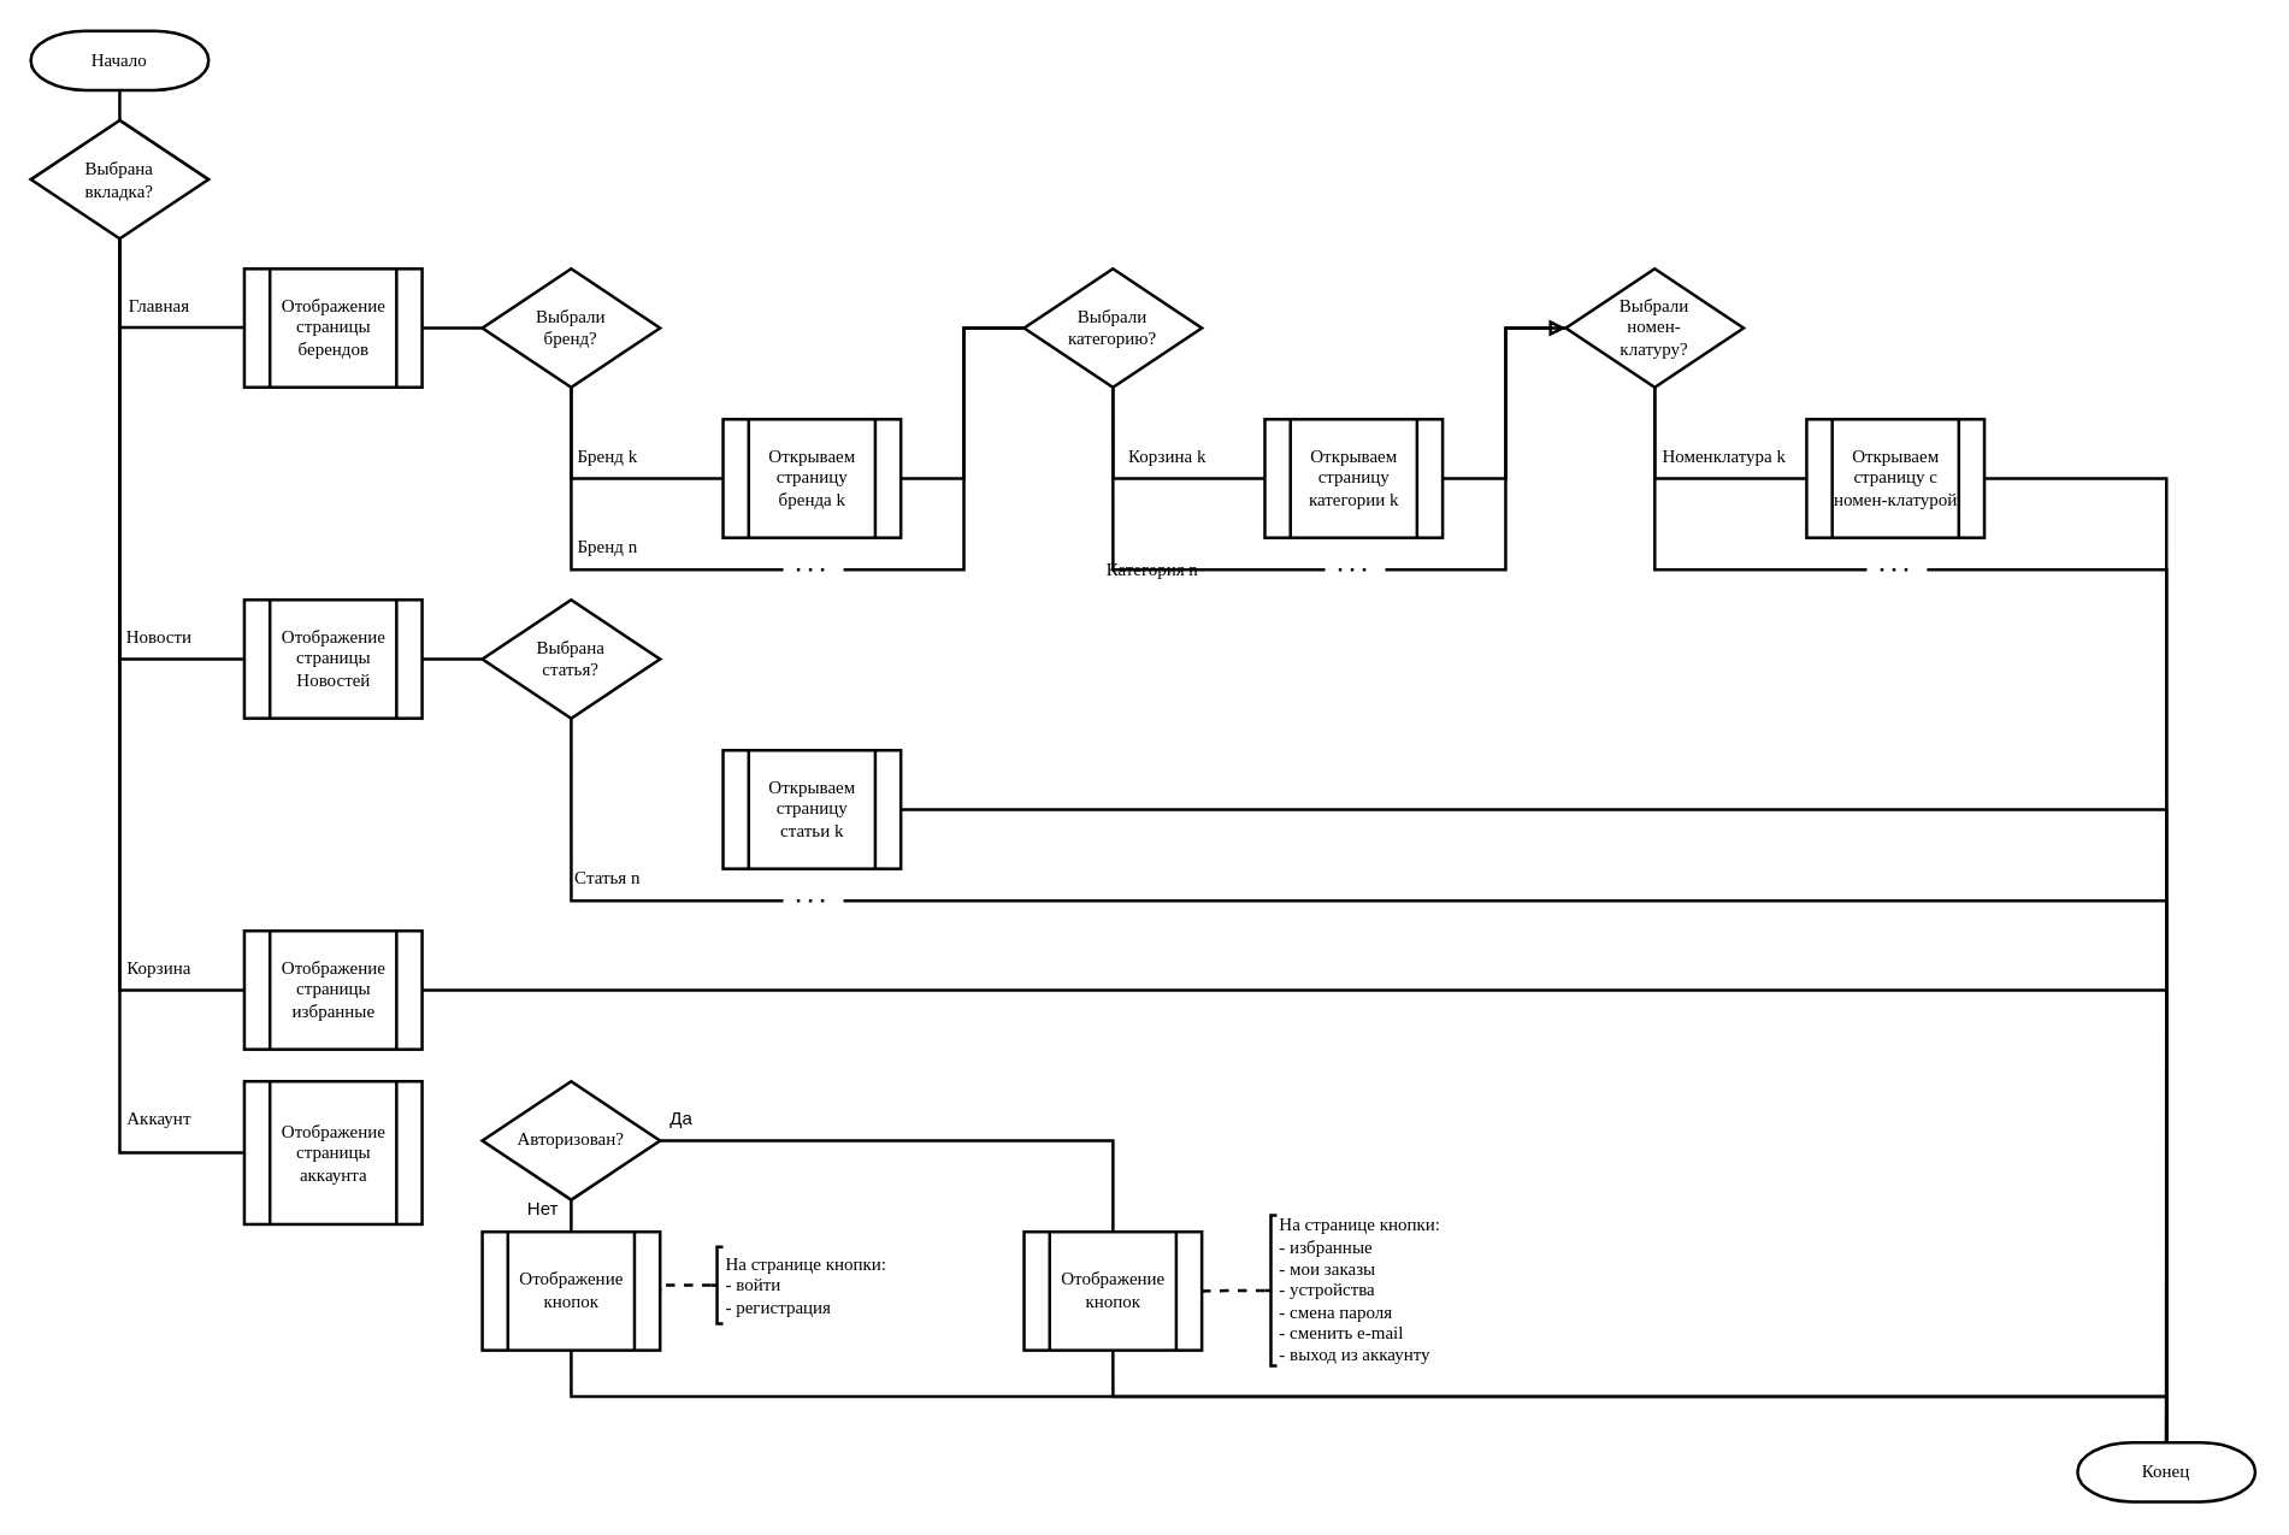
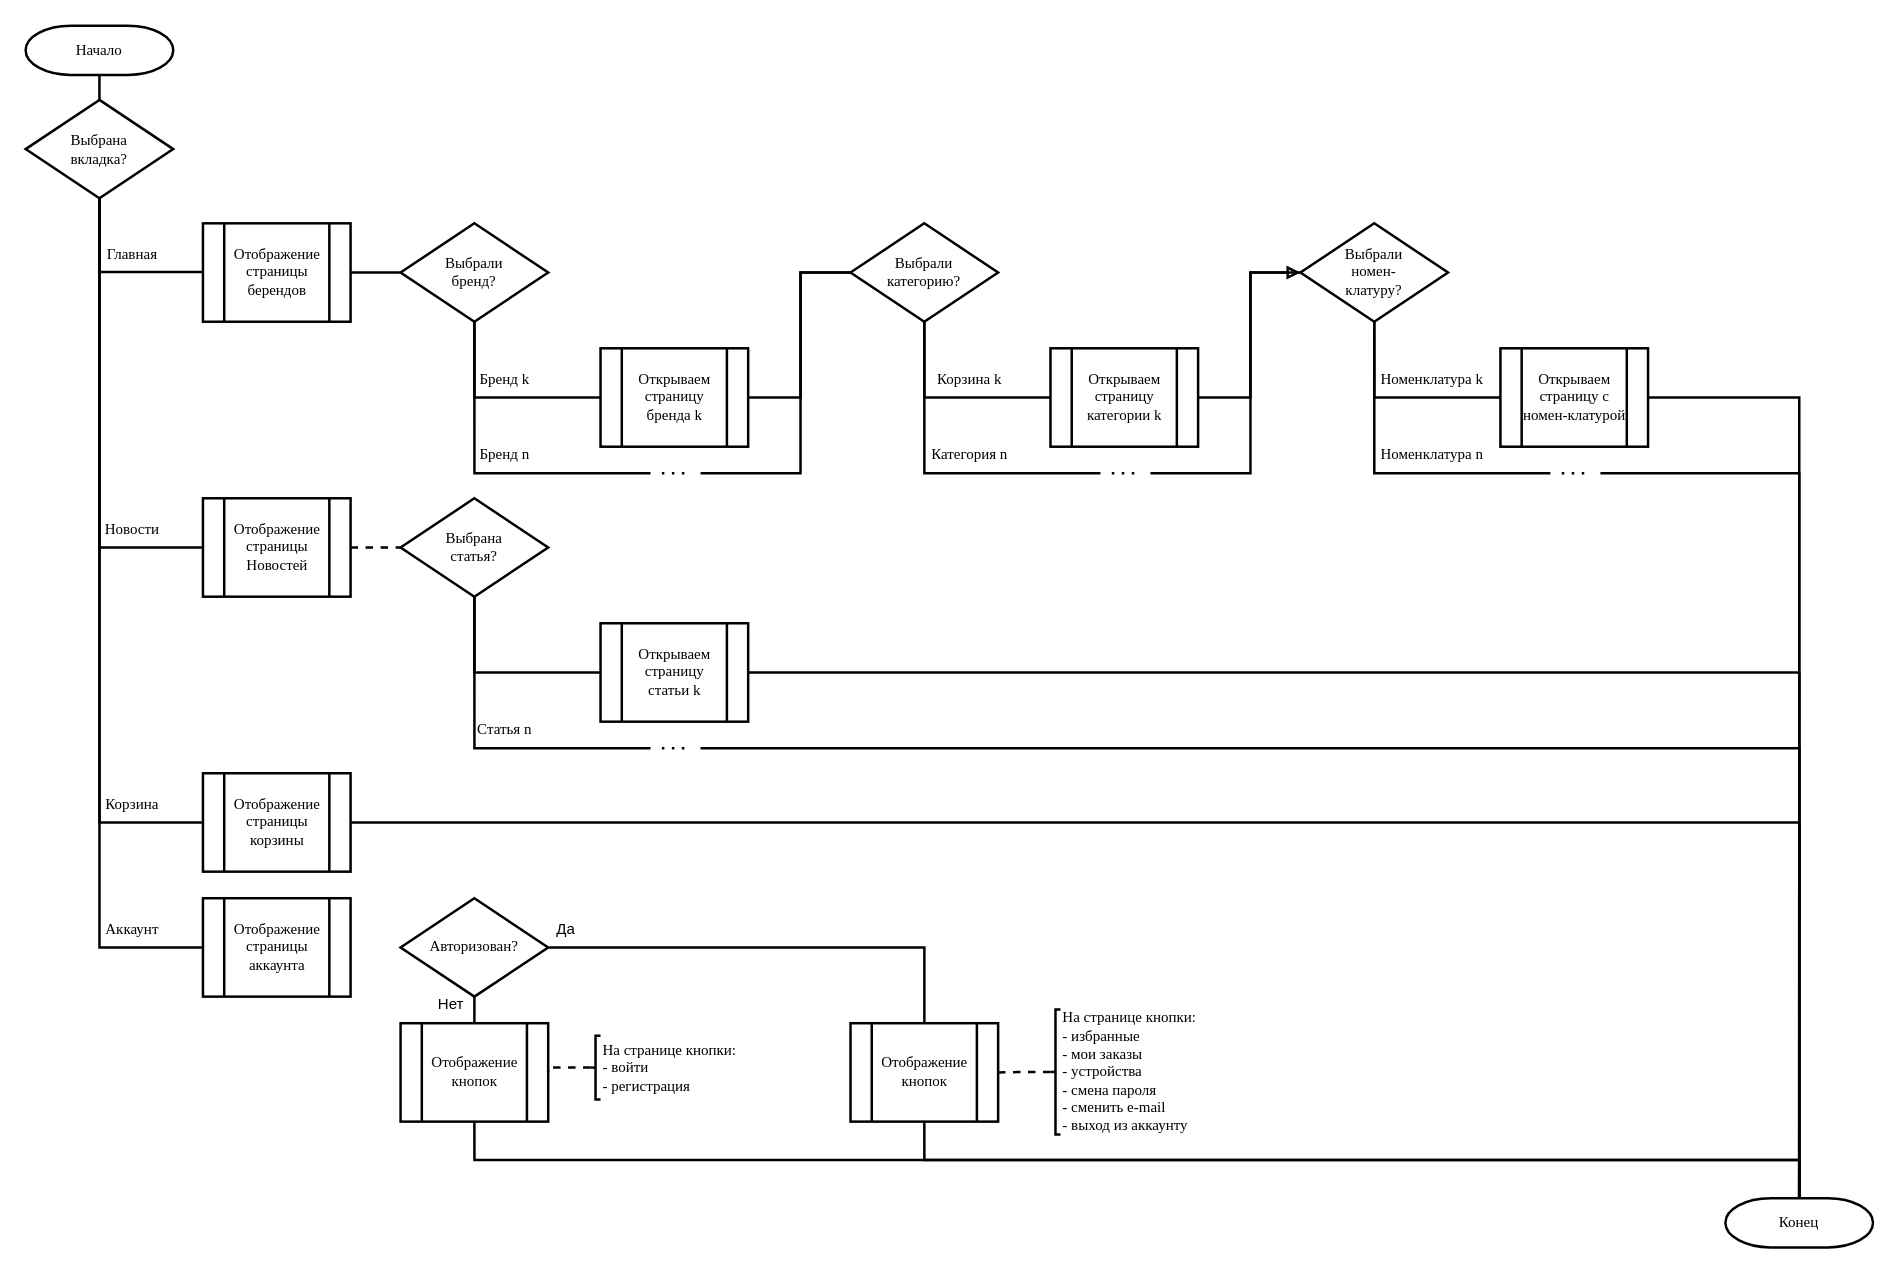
+ <mxCell id="65" value="Номенклатура n" style="text;html=1;align=center;verticalAlign=middle;resizable=0;points=[];autosize=1;strokeColor=none;fillColor=none;fontFamily=Times New Roman;" vertex="1" parent="1"><mxGeometry x="1090" y="348.11" width="110" height="30" as="geometry" /></mxCell>
- <mxCell id="63" value="Категория n" style="text;html=1;align=center;verticalAlign=middle;resizable=0;points=[];autosize=1;strokeColor=none;fillColor=none;fontFamily=Times New Roman;" vertex="1" parent="1"><mxGeometry x="725" y="363.11" width="80" height="30" as="geometry" /></mxCell>
+ <mxCell id="63" value="Категория n" style="text;html=1;align=center;verticalAlign=middle;resizable=0;points=[];autosize=1;strokeColor=none;fillColor=none;fontFamily=Times New Roman;" vertex="1" parent="1"><mxGeometry x="735" y="348.11" width="80" height="30" as="geometry" /></mxCell>
- <mxCell id="36" style="edgeStyle=orthogonalEdgeStyle;rounded=0;orthogonalLoop=1;jettySize=auto;html=1;exitX=1;exitY=0.5;exitDx=0;exitDy=0;entryX=0;entryY=0.5;entryDx=0;entryDy=0;entryPerimeter=0;strokeWidth=2;endArrow=none;endFill=0;fontFamily=Times New Roman;" edge="1" parent="1" source="37" target="14"><mxGeometry relative="1" as="geometry" /></mxCell>
+ <mxCell id="36" style="edgeStyle=orthogonalEdgeStyle;rounded=0;orthogonalLoop=1;jettySize=auto;html=1;exitX=1;exitY=0.5;exitDx=0;exitDy=0;entryX=0;entryY=0.5;entryDx=0;entryDy=0;entryPerimeter=0;strokeWidth=2;endArrow=none;endFill=0;fontFamily=Times New Roman;dashed=1;" edge="1" parent="1" source="37" target="14"><mxGeometry relative="1" as="geometry" /></mxCell>
+ <mxCell id="12" style="edgeStyle=orthogonalEdgeStyle;rounded=0;orthogonalLoop=1;jettySize=auto;html=1;exitX=0.5;exitY=1;exitDx=0;exitDy=0;exitPerimeter=0;entryX=0;entryY=0.5;entryDx=0;entryDy=0;strokeWidth=2;endArrow=none;endFill=0;fontFamily=Times New Roman;" edge="1" parent="1" source="14" target="32"><mxGeometry relative="1" as="geometry" /></mxCell>
- <mxCell id="39" value="Отображение страницы избранные" style="verticalLabelPosition=middle;verticalAlign=middle;html=1;shape=process;whiteSpace=wrap;rounded=0;size=0.14;arcSize=6;labelPosition=center;align=center;strokeWidth=2;fontFamily=Times New Roman;" vertex="1" parent="1"><mxGeometry x="161.89" y="618.11" width="118.11" height="78.74" as="geometry" /></mxCell>
+ <mxCell id="39" value="Отображение страницы корзины" style="verticalLabelPosition=middle;verticalAlign=middle;html=1;shape=process;whiteSpace=wrap;rounded=0;size=0.14;arcSize=6;labelPosition=center;align=center;strokeWidth=2;fontFamily=Times New Roman;" vertex="1" parent="1"><mxGeometry x="161.89" y="618.11" width="118.11" height="78.74" as="geometry" /></mxCell>
- <mxCell id="51" value="Отображение страницы аккаунта" style="verticalLabelPosition=middle;verticalAlign=middle;html=1;shape=process;whiteSpace=wrap;rounded=0;size=0.14;arcSize=6;labelPosition=center;align=center;strokeWidth=2;fontFamily=Times New Roman;" vertex="1" parent="1"><mxGeometry x="161.89" y="718.11" width="118.11" height="95" as="geometry" /></mxCell>
+ <mxCell id="51" value="Отображение страницы аккаунта" style="verticalLabelPosition=middle;verticalAlign=middle;html=1;shape=process;whiteSpace=wrap;rounded=0;size=0.14;arcSize=6;labelPosition=center;align=center;strokeWidth=2;fontFamily=Times New Roman;" vertex="1" parent="1"><mxGeometry x="161.89" y="718.11" width="118.11" height="78.74" as="geometry" /></mxCell>
